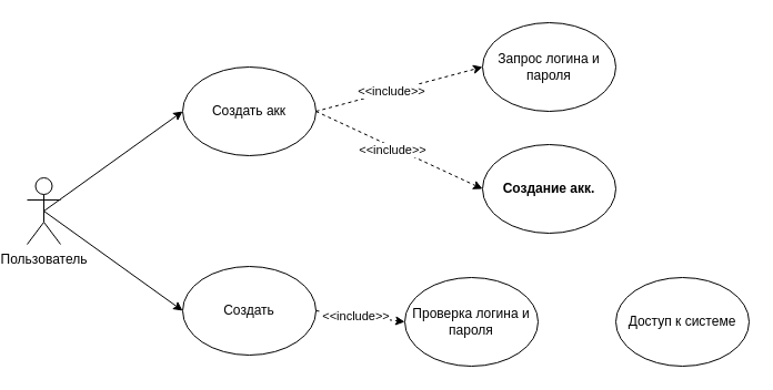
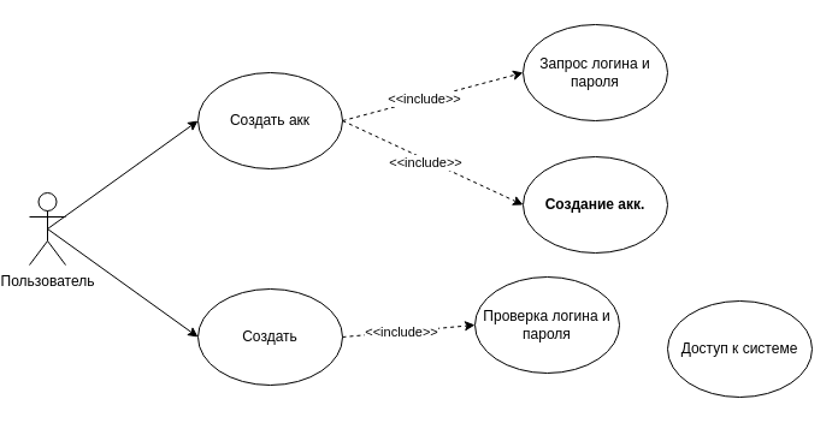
- <mxCell id="4" value="Проверка логина и пароля" style="ellipse;whiteSpace=wrap;html=1;" vertex="1" parent="1"><mxGeometry x="360" y="250" width="120" height="80" as="geometry" /></mxCell>
+ <mxCell id="4" value="Проверка логина и пароля" style="ellipse;whiteSpace=wrap;html=1;" vertex="1" parent="1"><mxGeometry x="390" y="230" width="120" height="80" as="geometry" /></mxCell>
